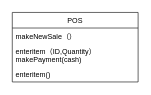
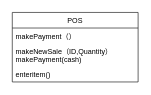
- <mxCell id="3" value="makeNewSale（）&#10;" style="text;strokeColor=none;fillColor=none;align=left;verticalAlign=top;spacingLeft=4;spacingRight=4;overflow=hidden;rotatable=0;points=[[0,0.5],[1,0.5]];portConstraint=eastwest;" vertex="1" parent="2"><mxGeometry y="26" width="210" height="26" as="geometry" /></mxCell>
+ <mxCell id="3" value="makePayment（）&#10;" style="text;strokeColor=none;fillColor=none;align=left;verticalAlign=top;spacingLeft=4;spacingRight=4;overflow=hidden;rotatable=0;points=[[0,0.5],[1,0.5]];portConstraint=eastwest;" vertex="1" parent="2"><mxGeometry y="26" width="210" height="26" as="geometry" /></mxCell>
- <mxCell id="4" value="enteritem（ID,Quantity）&#10;makePayment(cash)" style="text;strokeColor=none;fillColor=none;align=left;verticalAlign=top;spacingLeft=4;spacingRight=4;overflow=hidden;rotatable=0;points=[[0,0.5],[1,0.5]];portConstraint=eastwest;" vertex="1" parent="2"><mxGeometry y="52" width="210" height="38" as="geometry" /></mxCell>
+ <mxCell id="4" value="makeNewSale（ID,Quantity）&#10;makePayment(cash)" style="text;strokeColor=none;fillColor=none;align=left;verticalAlign=top;spacingLeft=4;spacingRight=4;overflow=hidden;rotatable=0;points=[[0,0.5],[1,0.5]];portConstraint=eastwest;" vertex="1" parent="2"><mxGeometry y="52" width="210" height="38" as="geometry" /></mxCell>
